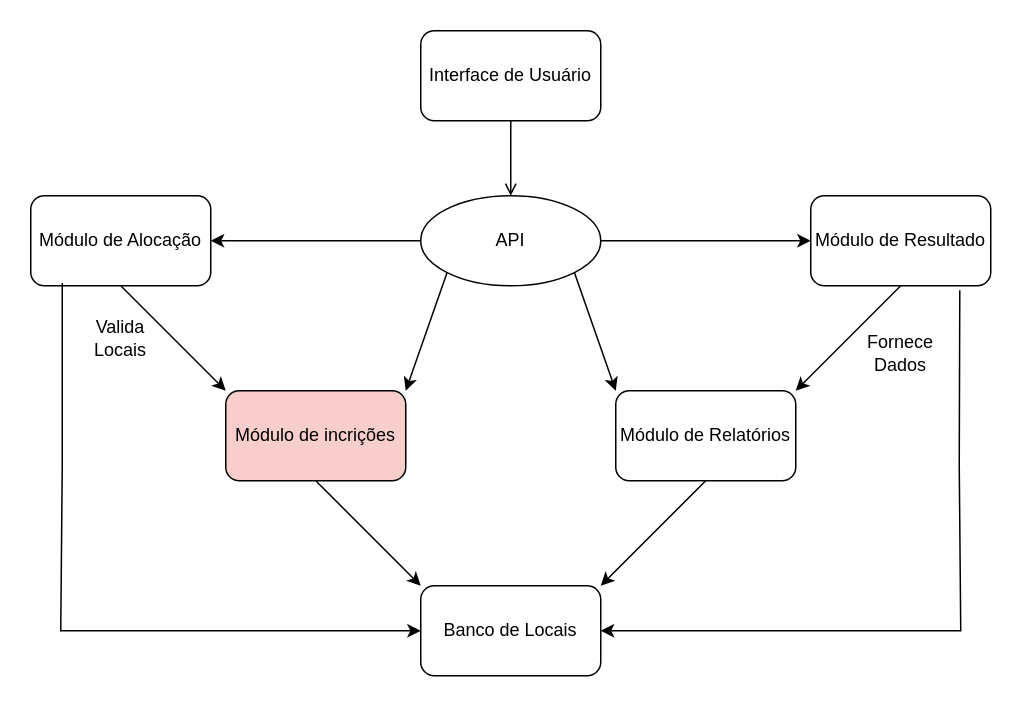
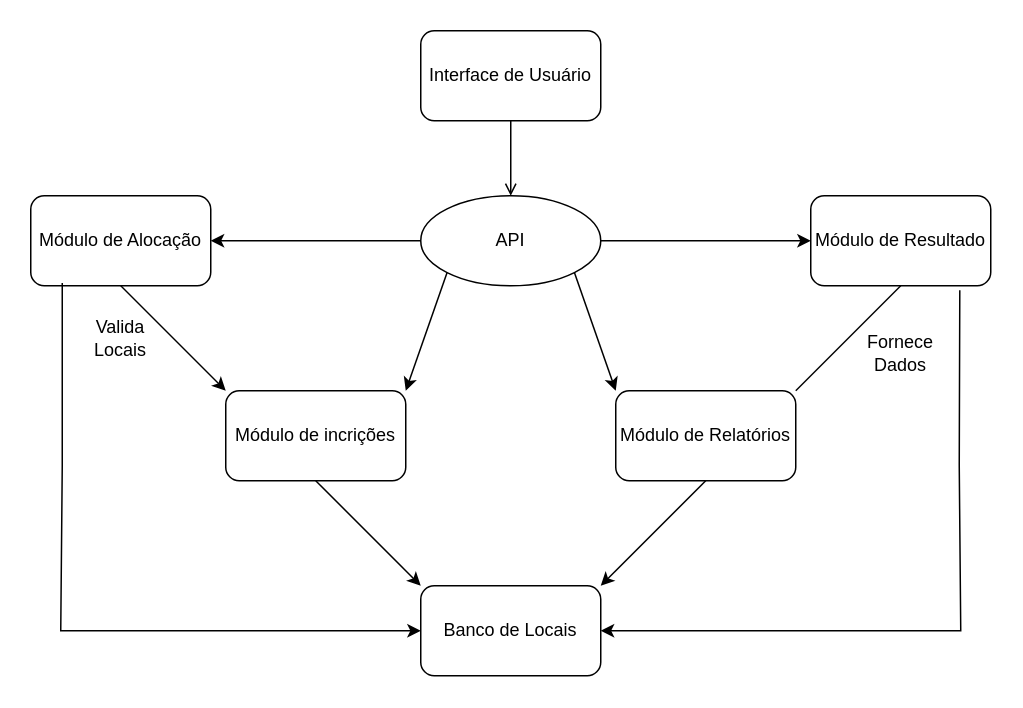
- <mxCell id="16" value="" style="endArrow=classic;html=1;rounded=0;exitX=0.5;exitY=1;exitDx=0;exitDy=0;entryX=1;entryY=0;entryDx=0;entryDy=0;" edge="1" parent="1" source="5" target="7"><mxGeometry width="50" height="50" relative="1" as="geometry"><mxPoint x="520" y="210" as="sourcePoint" /><mxPoint x="590" y="280" as="targetPoint" /></mxGeometry></mxCell>
+ <mxCell id="16" value="" style="endArrow=none;html=1;rounded=0;exitX=0.5;exitY=1;exitDx=0;exitDy=0;entryX=1;entryY=0;entryDx=0;entryDy=0;" edge="1" parent="1" source="5" target="7"><mxGeometry width="50" height="50" relative="1" as="geometry"><mxPoint x="520" y="210" as="sourcePoint" /><mxPoint x="590" y="280" as="targetPoint" /></mxGeometry></mxCell>
- <mxCell id="6" value="Módulo de incrições" style="rounded=1;whiteSpace=wrap;html=1;fillColor=#f8cecc;" vertex="1" parent="1"><mxGeometry x="150" y="260" width="120" height="60" as="geometry" /></mxCell>
+ <mxCell id="6" value="Módulo de incrições" style="rounded=1;whiteSpace=wrap;html=1;" vertex="1" parent="1"><mxGeometry x="150" y="260" width="120" height="60" as="geometry" /></mxCell>
